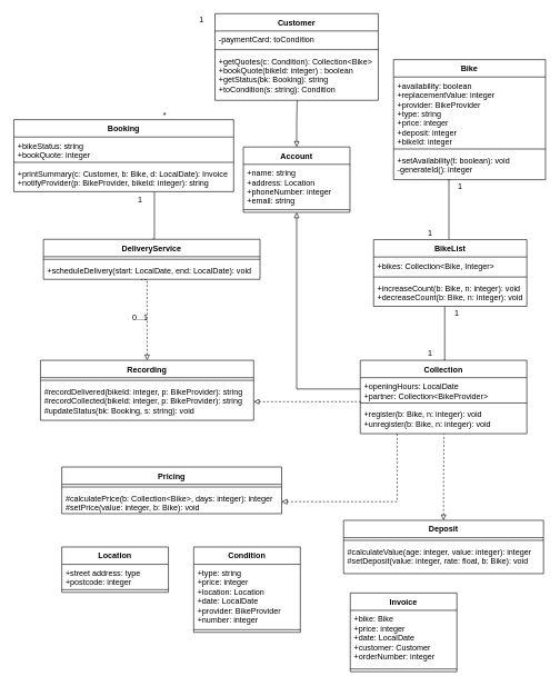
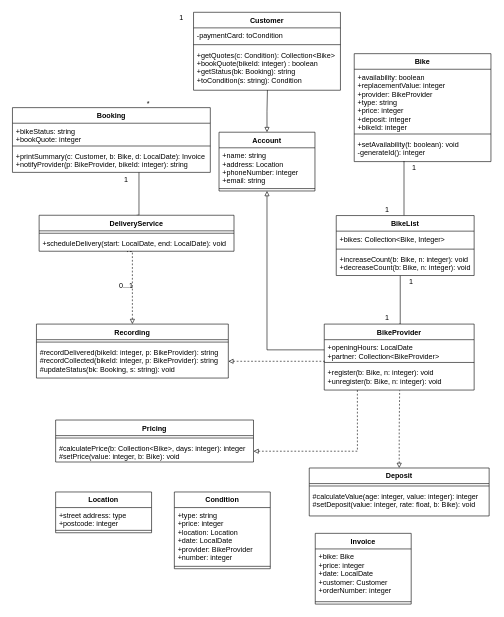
- <mxCell id="11" value="Collection" style="swimlane;fontStyle=1;align=center;verticalAlign=top;childLayout=stackLayout;horizontal=1;startSize=26;horizontalStack=0;resizeParent=1;resizeParentMax=0;resizeLast=0;collapsible=1;marginBottom=0;" parent="1" vertex="1"><mxGeometry x="540" y="540" width="250" height="110" as="geometry" /></mxCell>
+ <mxCell id="11" value="BikeProvider" style="swimlane;fontStyle=1;align=center;verticalAlign=top;childLayout=stackLayout;horizontal=1;startSize=26;horizontalStack=0;resizeParent=1;resizeParentMax=0;resizeLast=0;collapsible=1;marginBottom=0;" parent="1" vertex="1"><mxGeometry x="540" y="540" width="250" height="110" as="geometry" /></mxCell>
